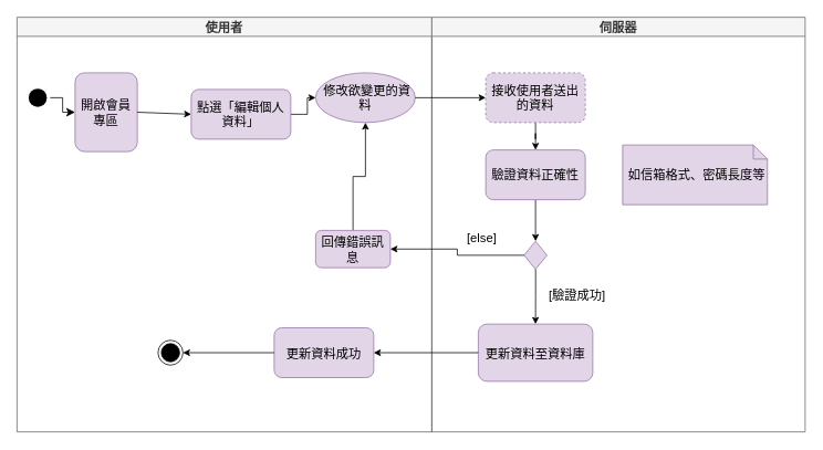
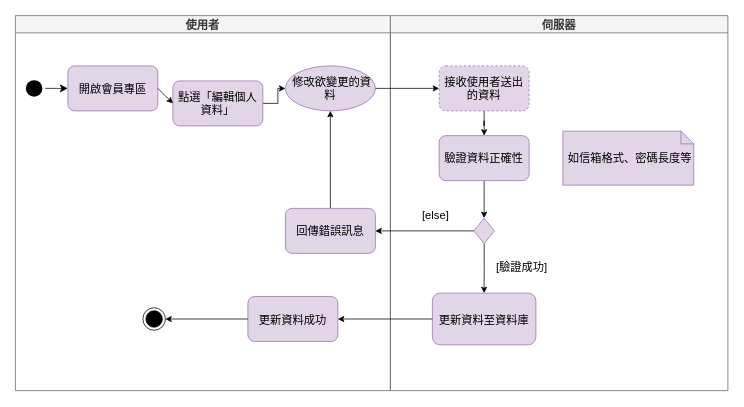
- <mxCell id="5" value="開啟會員專區" style="rounded=1;whiteSpace=wrap;html=1;fillColor=#e1d5e7;strokeColor=#9673a6;fontSize=15;" vertex="1" parent="2"><mxGeometry x="70" y="67" width="75" height="95" as="geometry" /></mxCell>
+ <mxCell id="5" value="開啟會員專區" style="rounded=1;whiteSpace=wrap;html=1;fillColor=#e1d5e7;strokeColor=#9673a6;fontSize=15;" vertex="1" parent="2"><mxGeometry x="70" y="67" width="120" height="60" as="geometry" /></mxCell>
- <mxCell id="11" value="回傳錯誤訊息" style="rounded=1;whiteSpace=wrap;html=1;fillColor=#e1d5e7;strokeColor=#9673a6;fontSize=15;" vertex="1" parent="2"><mxGeometry x="360" y="257" width="90" height="45" as="geometry" /></mxCell>
+ <mxCell id="11" value="回傳錯誤訊息" style="rounded=1;whiteSpace=wrap;html=1;fillColor=#e1d5e7;strokeColor=#9673a6;fontSize=15;" vertex="1" parent="2"><mxGeometry x="360" y="257" width="120" height="60" as="geometry" /></mxCell>
